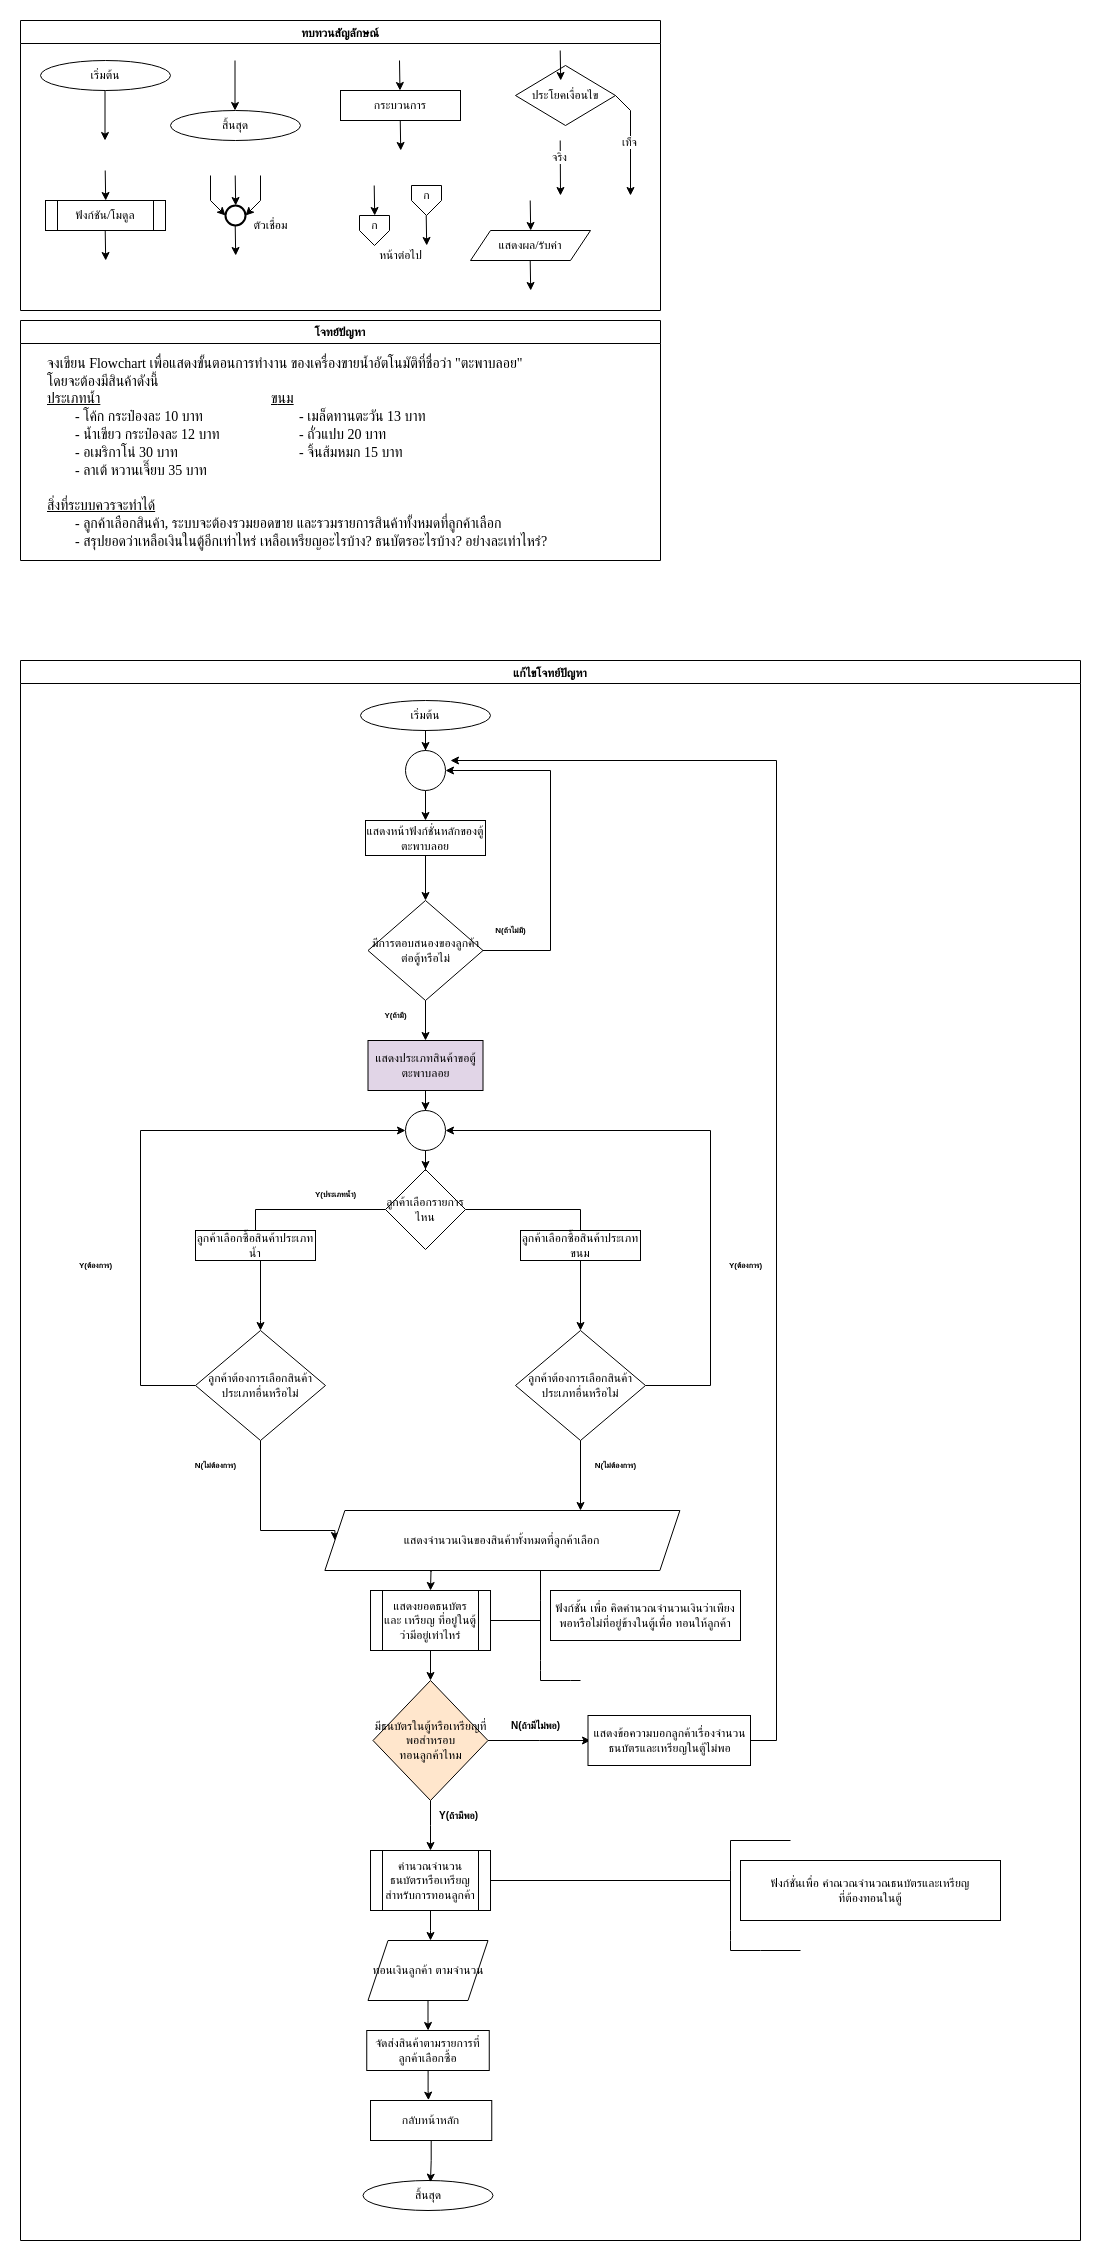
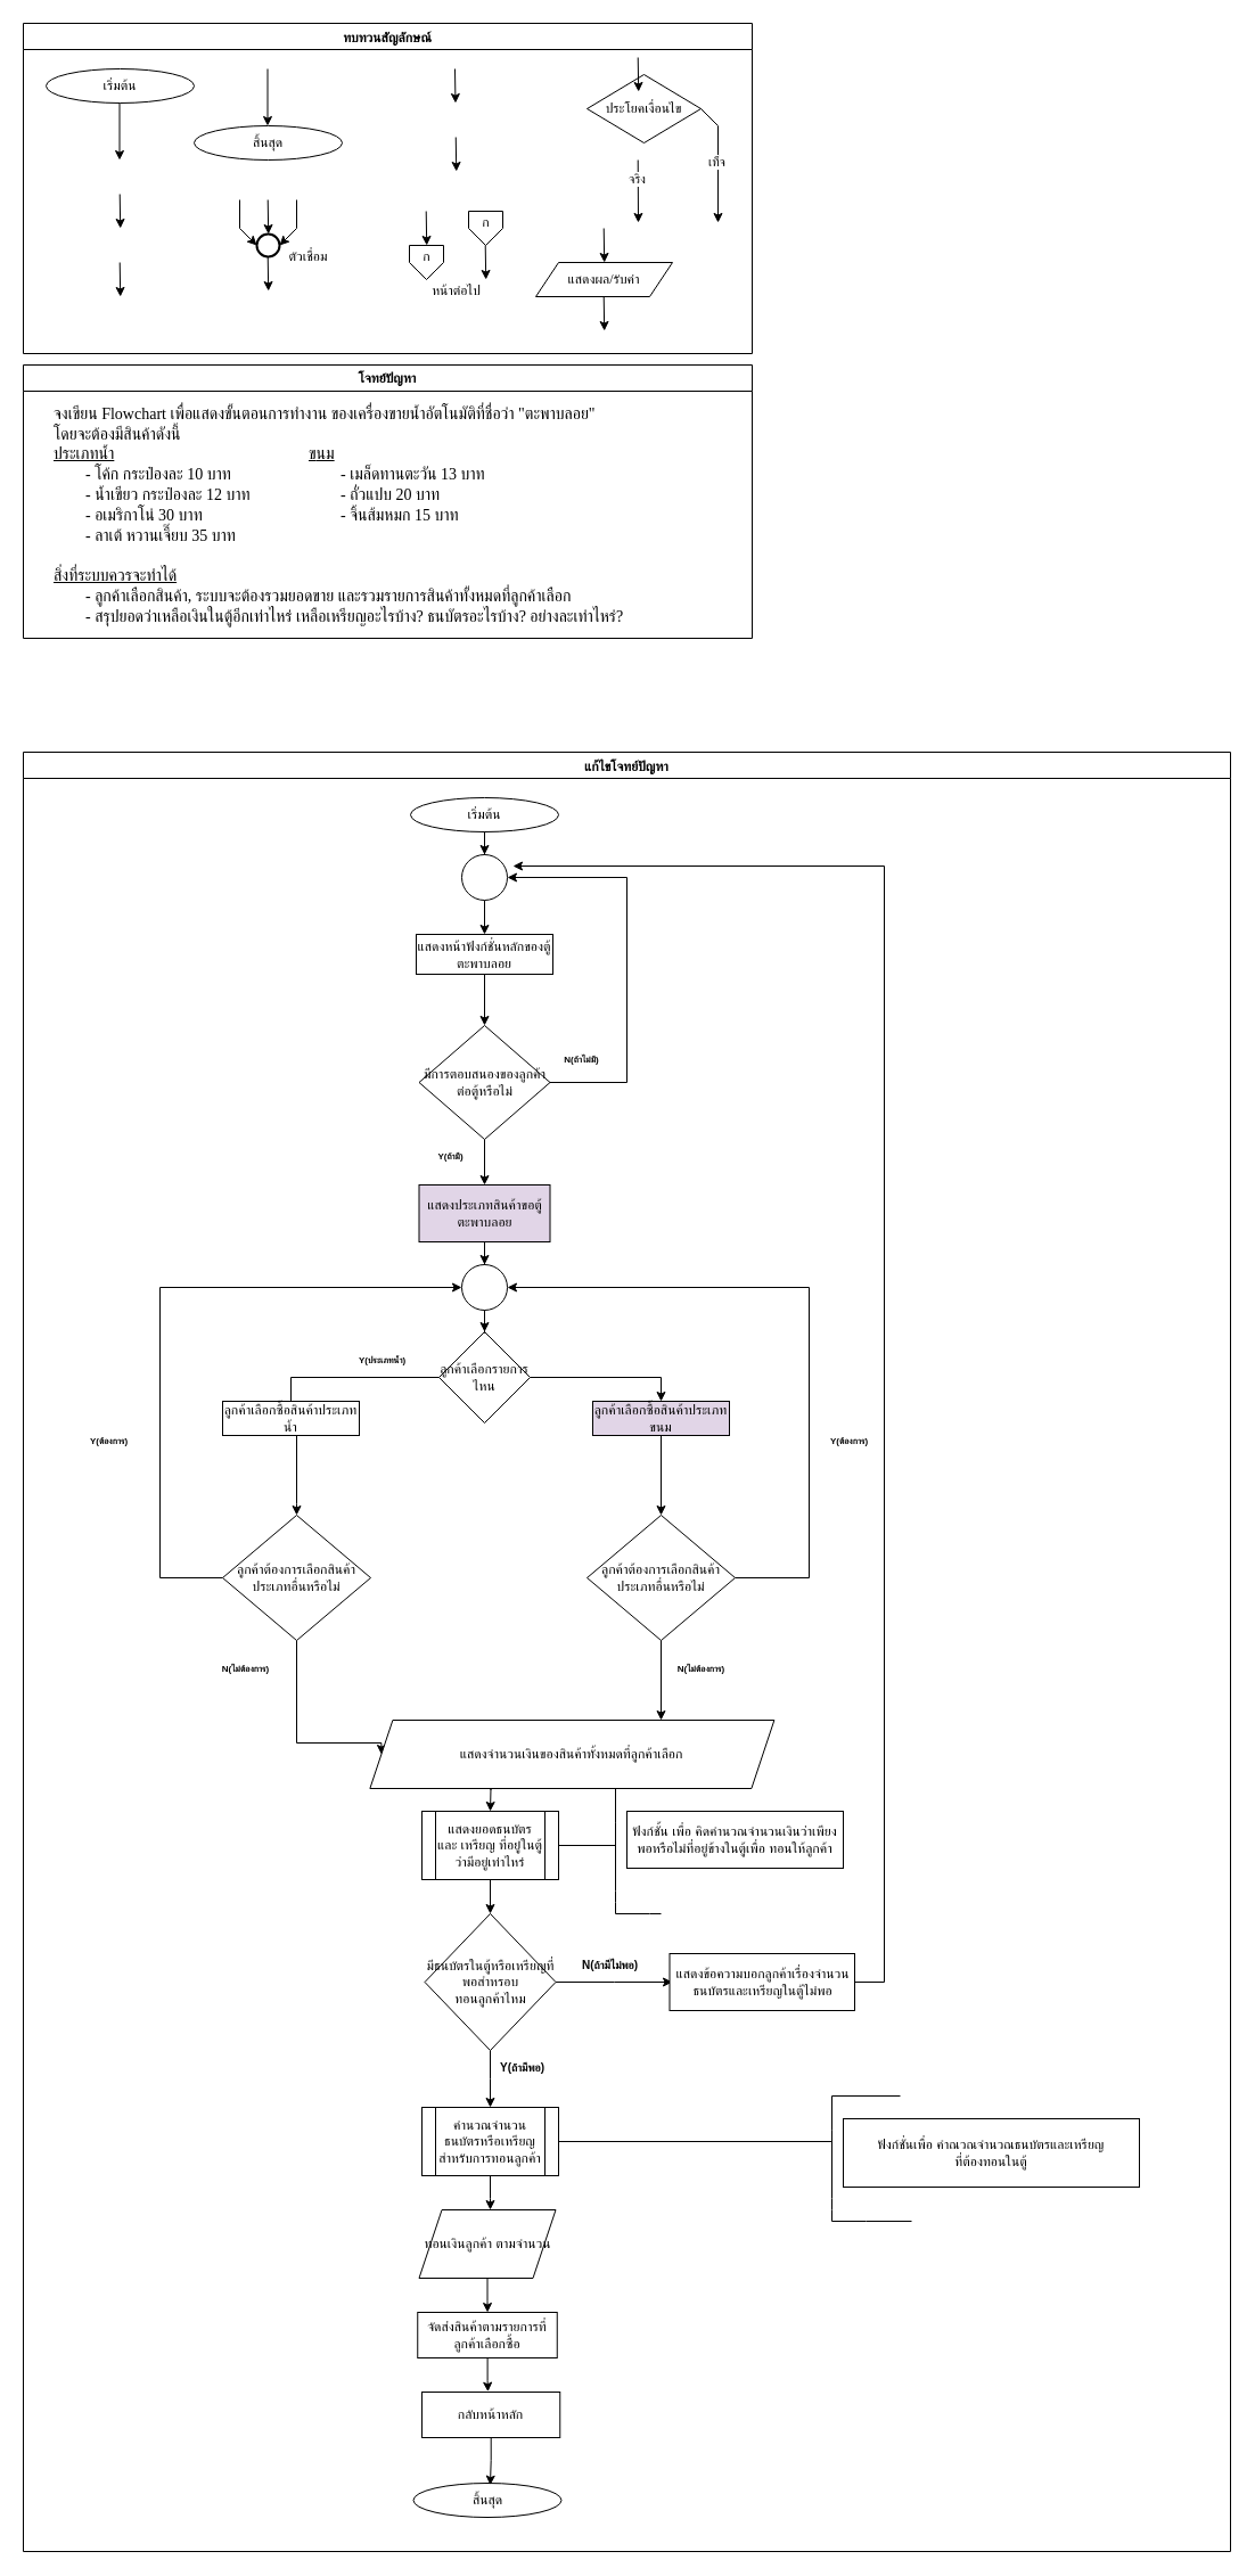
- <mxCell id="7" value="กระบวนการ" style="rounded=0;whiteSpace=wrap;html=1;fontFamily=Sarabun;fontSource=https%3A%2F%2Ffonts.googleapis.com%2Fcss%3Ffamily%3DSarabun;" vertex="1" parent="2"><mxGeometry x="320" y="70" width="120" height="30" as="geometry" /></mxCell>
- <mxCell id="16" value="&lt;font data-font-src=&quot;https://fonts.googleapis.com/css?family=Sarabun&quot; face=&quot;Sarabun&quot;&gt;ฟังก์ชัน/โมดูล&lt;/font&gt;" style="shape=process;whiteSpace=wrap;html=1;backgroundOutline=1;" vertex="1" parent="2"><mxGeometry x="25" y="180" width="120" height="30" as="geometry" /></mxCell>
- <mxCell id="48" style="edgeStyle=orthogonalEdgeStyle;rounded=0;orthogonalLoop=1;jettySize=auto;html=1;entryX=0.5;entryY=0;entryDx=0;entryDy=0;endArrow=none;" edge="1" parent="35" source="49" target="55"><mxGeometry relative="1" as="geometry"><mxPoint x="550" y="510.0" as="targetPoint" /></mxGeometry></mxCell>
+ <mxCell id="48" style="edgeStyle=orthogonalEdgeStyle;rounded=0;orthogonalLoop=1;jettySize=auto;html=1;entryX=0.5;entryY=0;entryDx=0;entryDy=0;" edge="1" parent="35" source="49" target="55"><mxGeometry relative="1" as="geometry"><mxPoint x="550" y="510.0" as="targetPoint" /></mxGeometry></mxCell>
- <mxCell id="55" value="ลูกค้าเลือกซื้อสินค้าประเภทขนม" style="rounded=0;whiteSpace=wrap;html=1;" vertex="1" parent="35"><mxGeometry x="500" y="570" width="120" height="30" as="geometry" /></mxCell>
+ <mxCell id="55" value="ลูกค้าเลือกซื้อสินค้าประเภทขนม" style="rounded=0;whiteSpace=wrap;html=1;fillColor=#e1d5e7;" vertex="1" parent="35"><mxGeometry x="500" y="570" width="120" height="30" as="geometry" /></mxCell>
- <mxCell id="75" value="มีธนบัตรในตู้หรือเหรียญที่พอสำหรอบ&lt;div&gt;ทอนลูกค้าไหม&lt;/div&gt;" style="rhombus;whiteSpace=wrap;html=1;fillColor=#ffe6cc;" vertex="1" parent="35"><mxGeometry x="352.51" y="1020" width="114.99" height="120" as="geometry" /></mxCell>
+ <mxCell id="75" value="มีธนบัตรในตู้หรือเหรียญที่พอสำหรอบ&lt;div&gt;ทอนลูกค้าไหม&lt;/div&gt;" style="rhombus;whiteSpace=wrap;html=1;" vertex="1" parent="35"><mxGeometry x="352.51" y="1020" width="114.99" height="120" as="geometry" /></mxCell>
